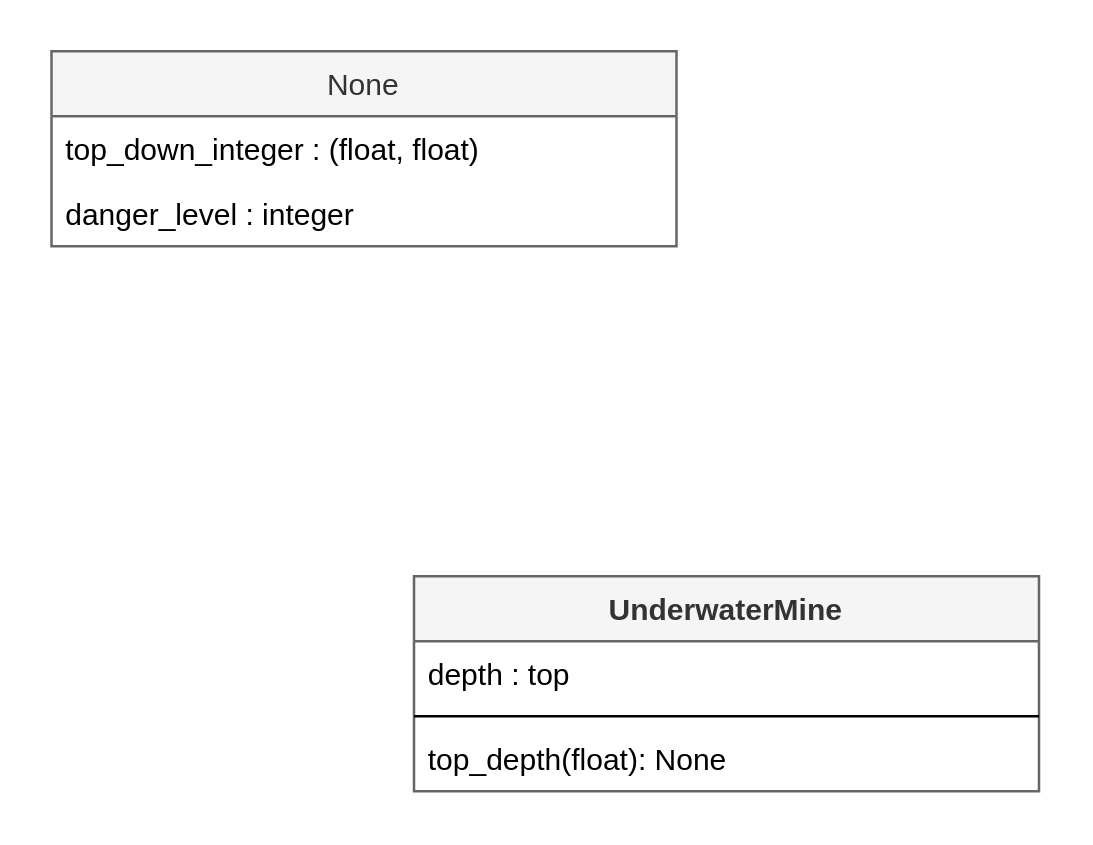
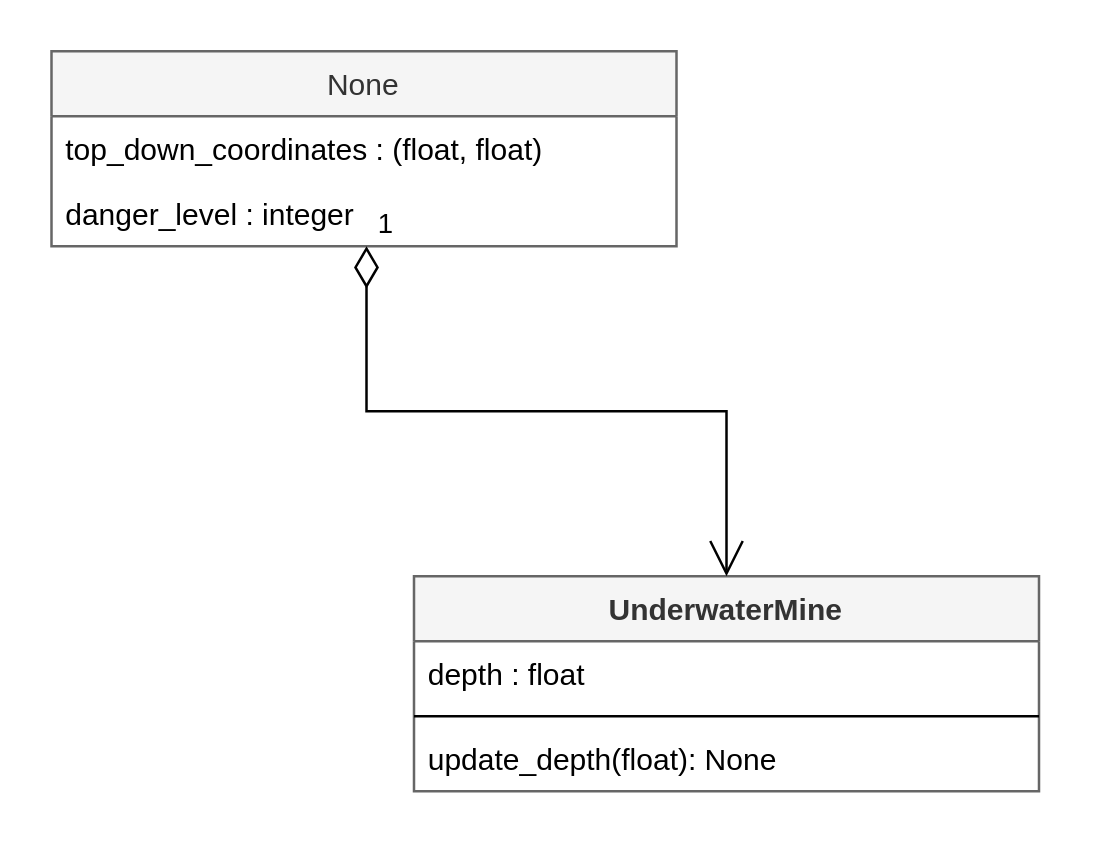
- <mxCell id="3" value="top_down_integer : (float, float)" style="text;strokeColor=none;fillColor=none;align=left;verticalAlign=top;spacingLeft=4;spacingRight=4;overflow=hidden;rotatable=0;points=[[0,0.5],[1,0.5]];portConstraint=eastwest;" vertex="1" parent="2"><mxGeometry y="26" width="250" height="26" as="geometry" /></mxCell>
+ <mxCell id="3" value="top_down_coordinates : (float, float)" style="text;strokeColor=none;fillColor=none;align=left;verticalAlign=top;spacingLeft=4;spacingRight=4;overflow=hidden;rotatable=0;points=[[0,0.5],[1,0.5]];portConstraint=eastwest;" vertex="1" parent="2"><mxGeometry y="26" width="250" height="26" as="geometry" /></mxCell>
+ <mxCell id="9" value="1" style="endArrow=open;html=1;endSize=12;startArrow=diamondThin;startSize=14;startFill=0;edgeStyle=orthogonalEdgeStyle;align=left;verticalAlign=bottom;rounded=0;exitX=0.504;exitY=1;exitDx=0;exitDy=0;exitPerimeter=0;entryX=0.5;entryY=0;entryDx=0;entryDy=0;" edge="1" parent="1" source="4" target="5"><mxGeometry x="-1" y="3" relative="1" as="geometry"><mxPoint x="330" y="380" as="sourcePoint" /><mxPoint x="490" y="380" as="targetPoint" /></mxGeometry></mxCell>
- <mxCell id="6" value="depth : top" style="text;strokeColor=none;fillColor=none;align=left;verticalAlign=top;spacingLeft=4;spacingRight=4;overflow=hidden;rotatable=0;points=[[0,0.5],[1,0.5]];portConstraint=eastwest;" vertex="1" parent="5"><mxGeometry y="26" width="250" height="26" as="geometry" /></mxCell>
+ <mxCell id="6" value="depth : float" style="text;strokeColor=none;fillColor=none;align=left;verticalAlign=top;spacingLeft=4;spacingRight=4;overflow=hidden;rotatable=0;points=[[0,0.5],[1,0.5]];portConstraint=eastwest;" vertex="1" parent="5"><mxGeometry y="26" width="250" height="26" as="geometry" /></mxCell>
- <mxCell id="8" value="top_depth(float): None" style="text;strokeColor=none;fillColor=none;align=left;verticalAlign=top;spacingLeft=4;spacingRight=4;overflow=hidden;rotatable=0;points=[[0,0.5],[1,0.5]];portConstraint=eastwest;" vertex="1" parent="5"><mxGeometry y="60" width="250" height="26" as="geometry" /></mxCell>
+ <mxCell id="8" value="update_depth(float): None" style="text;strokeColor=none;fillColor=none;align=left;verticalAlign=top;spacingLeft=4;spacingRight=4;overflow=hidden;rotatable=0;points=[[0,0.5],[1,0.5]];portConstraint=eastwest;" vertex="1" parent="5"><mxGeometry y="60" width="250" height="26" as="geometry" /></mxCell>
